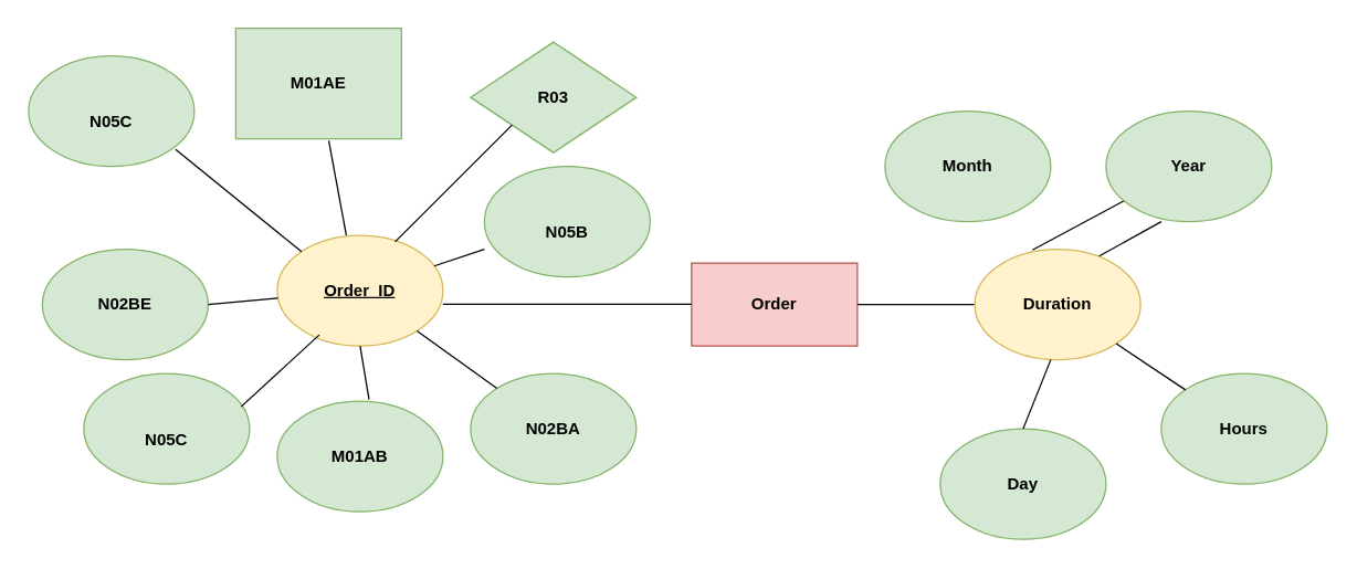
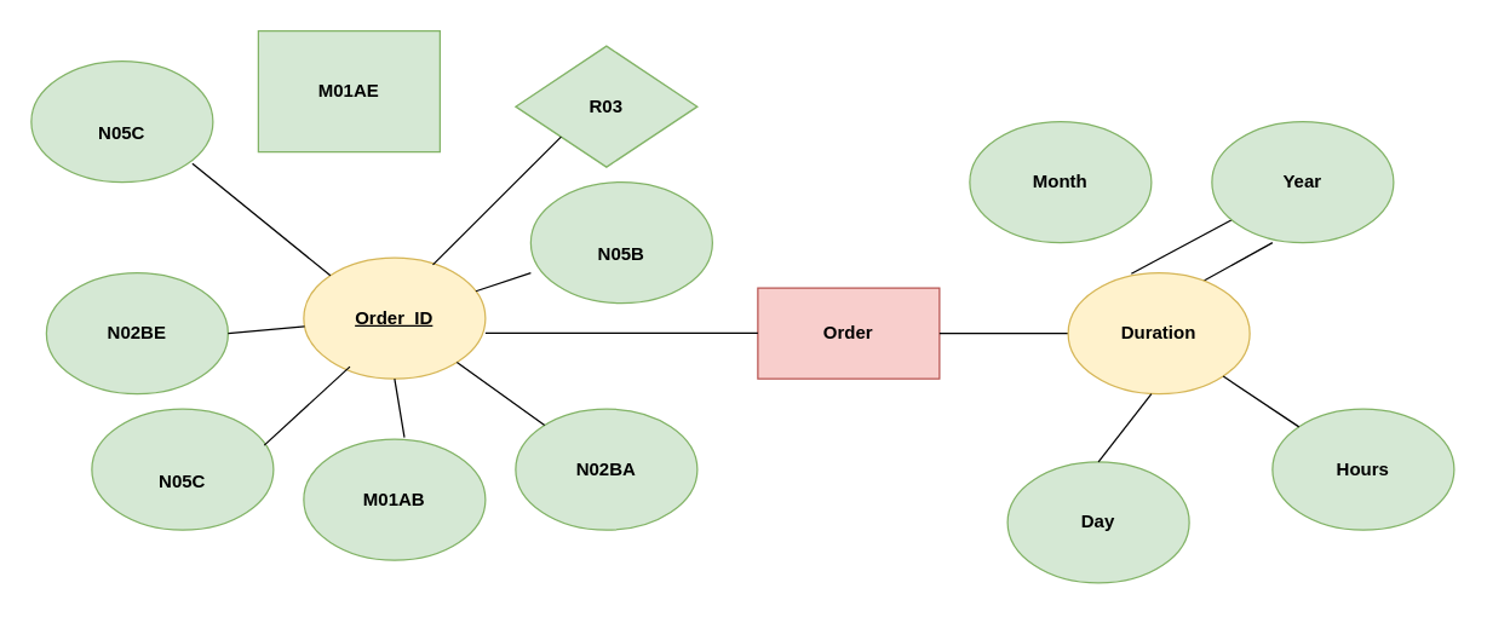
- <mxCell id="14" value="" style="endArrow=none;html=1;rounded=0;exitX=0.417;exitY=0;exitDx=0;exitDy=0;exitPerimeter=0;entryX=0.561;entryY=1.018;entryDx=0;entryDy=0;entryPerimeter=0;fontStyle=1;align=center;" edge="1" parent="1" source="11" target="8"><mxGeometry width="50" height="50" relative="1" as="geometry"><mxPoint x="200" y="150" as="sourcePoint" /><mxPoint x="250" y="100" as="targetPoint" /></mxGeometry></mxCell>
- <mxCell id="26" value="Day" style="ellipse;whiteSpace=wrap;html=1;fontStyle=1;fillColor=#d5e8d4;strokeColor=#82b366;align=center;" vertex="1" parent="1"><mxGeometry x="680" y="310" width="120" height="80" as="geometry" /></mxCell>
+ <mxCell id="26" value="Day" style="ellipse;whiteSpace=wrap;html=1;fontStyle=1;fillColor=#d5e8d4;strokeColor=#82b366;align=center;" vertex="1" parent="1"><mxGeometry x="665" y="305" width="120" height="80" as="geometry" /></mxCell>
